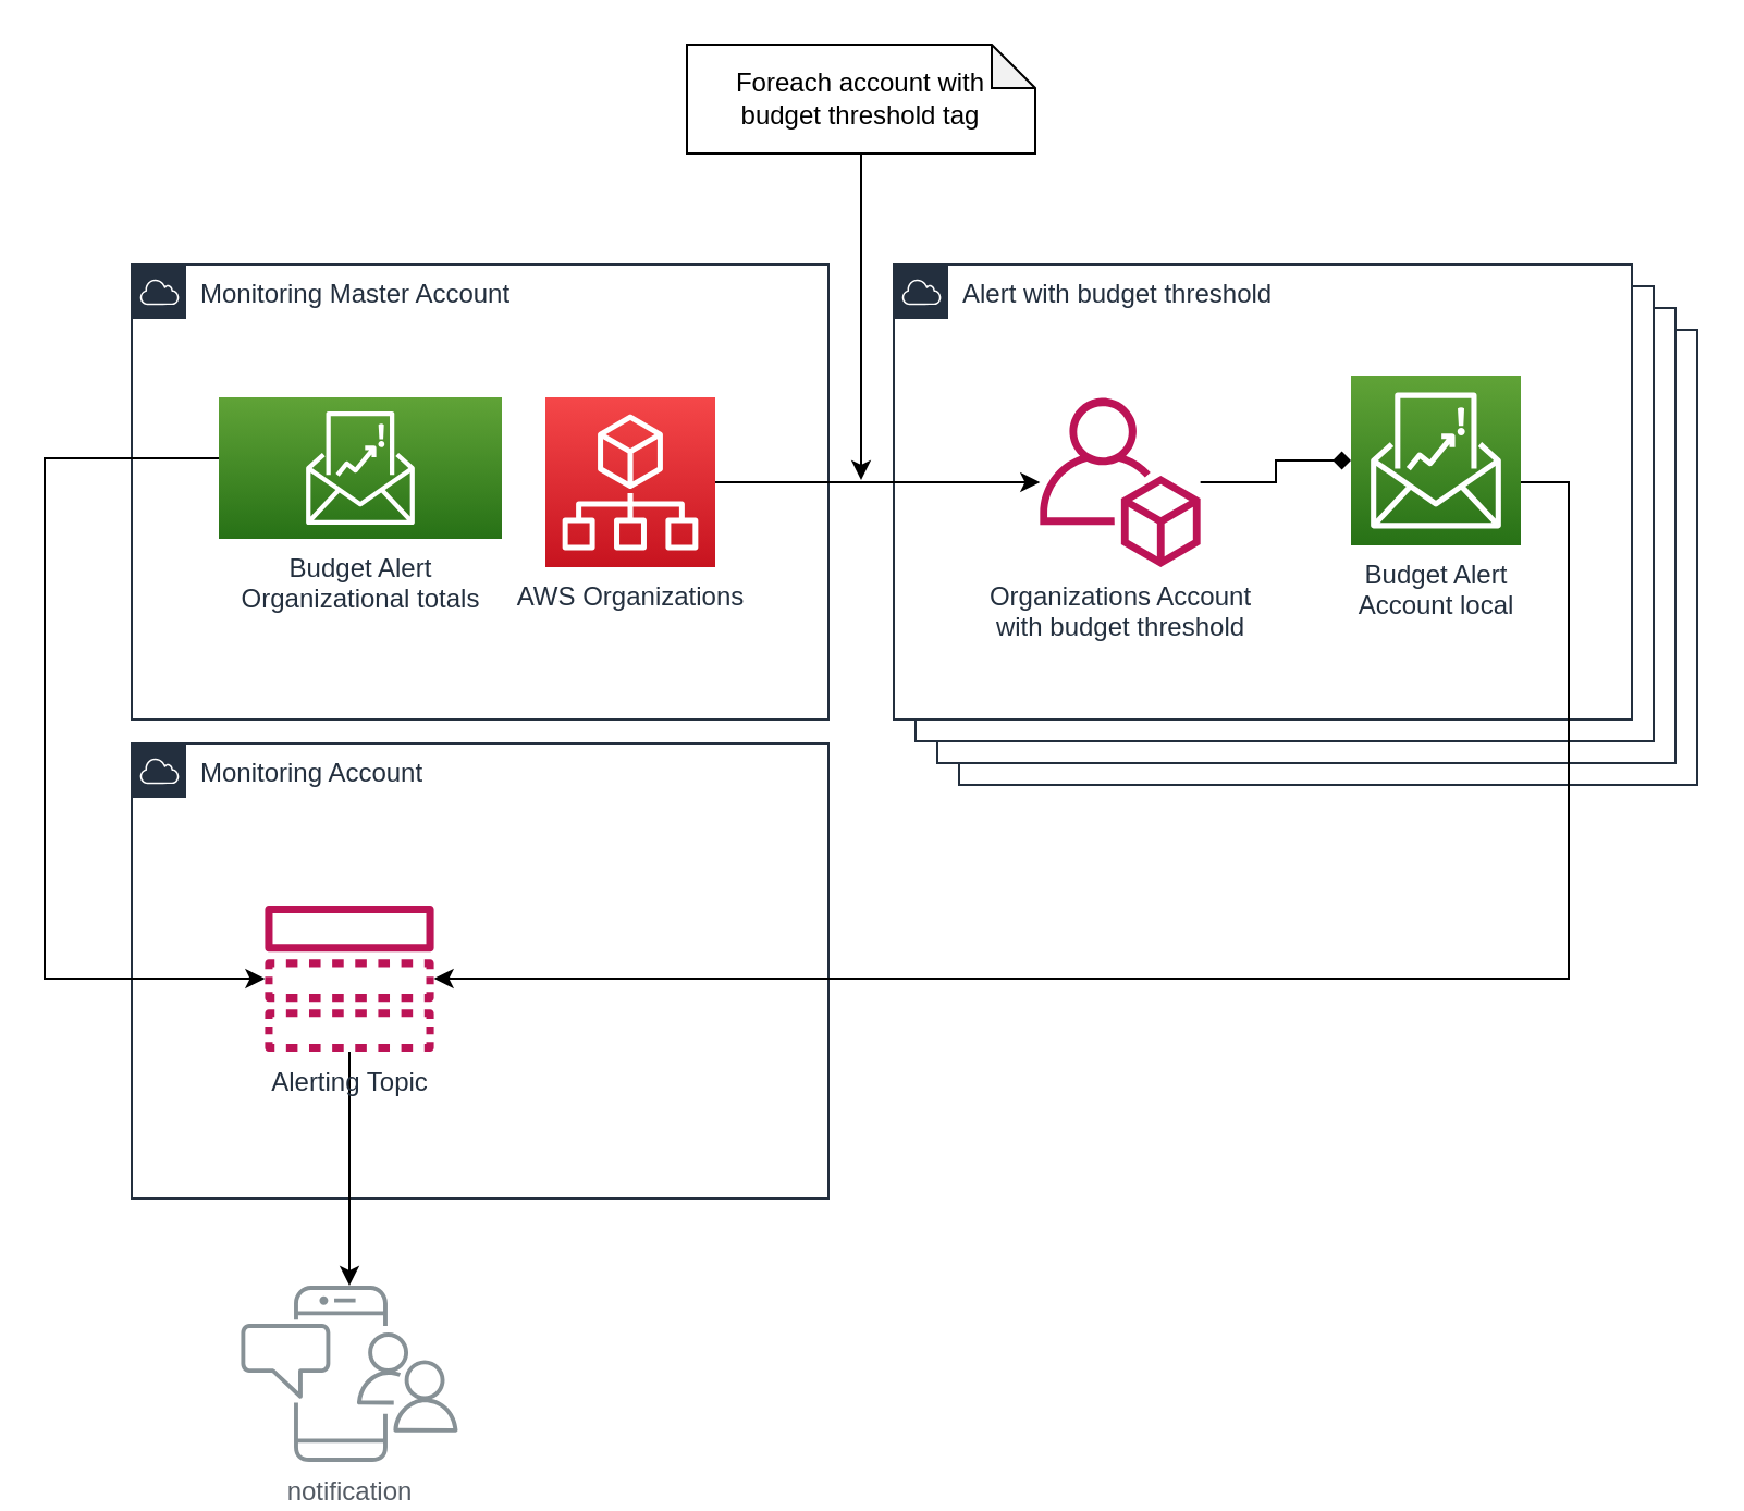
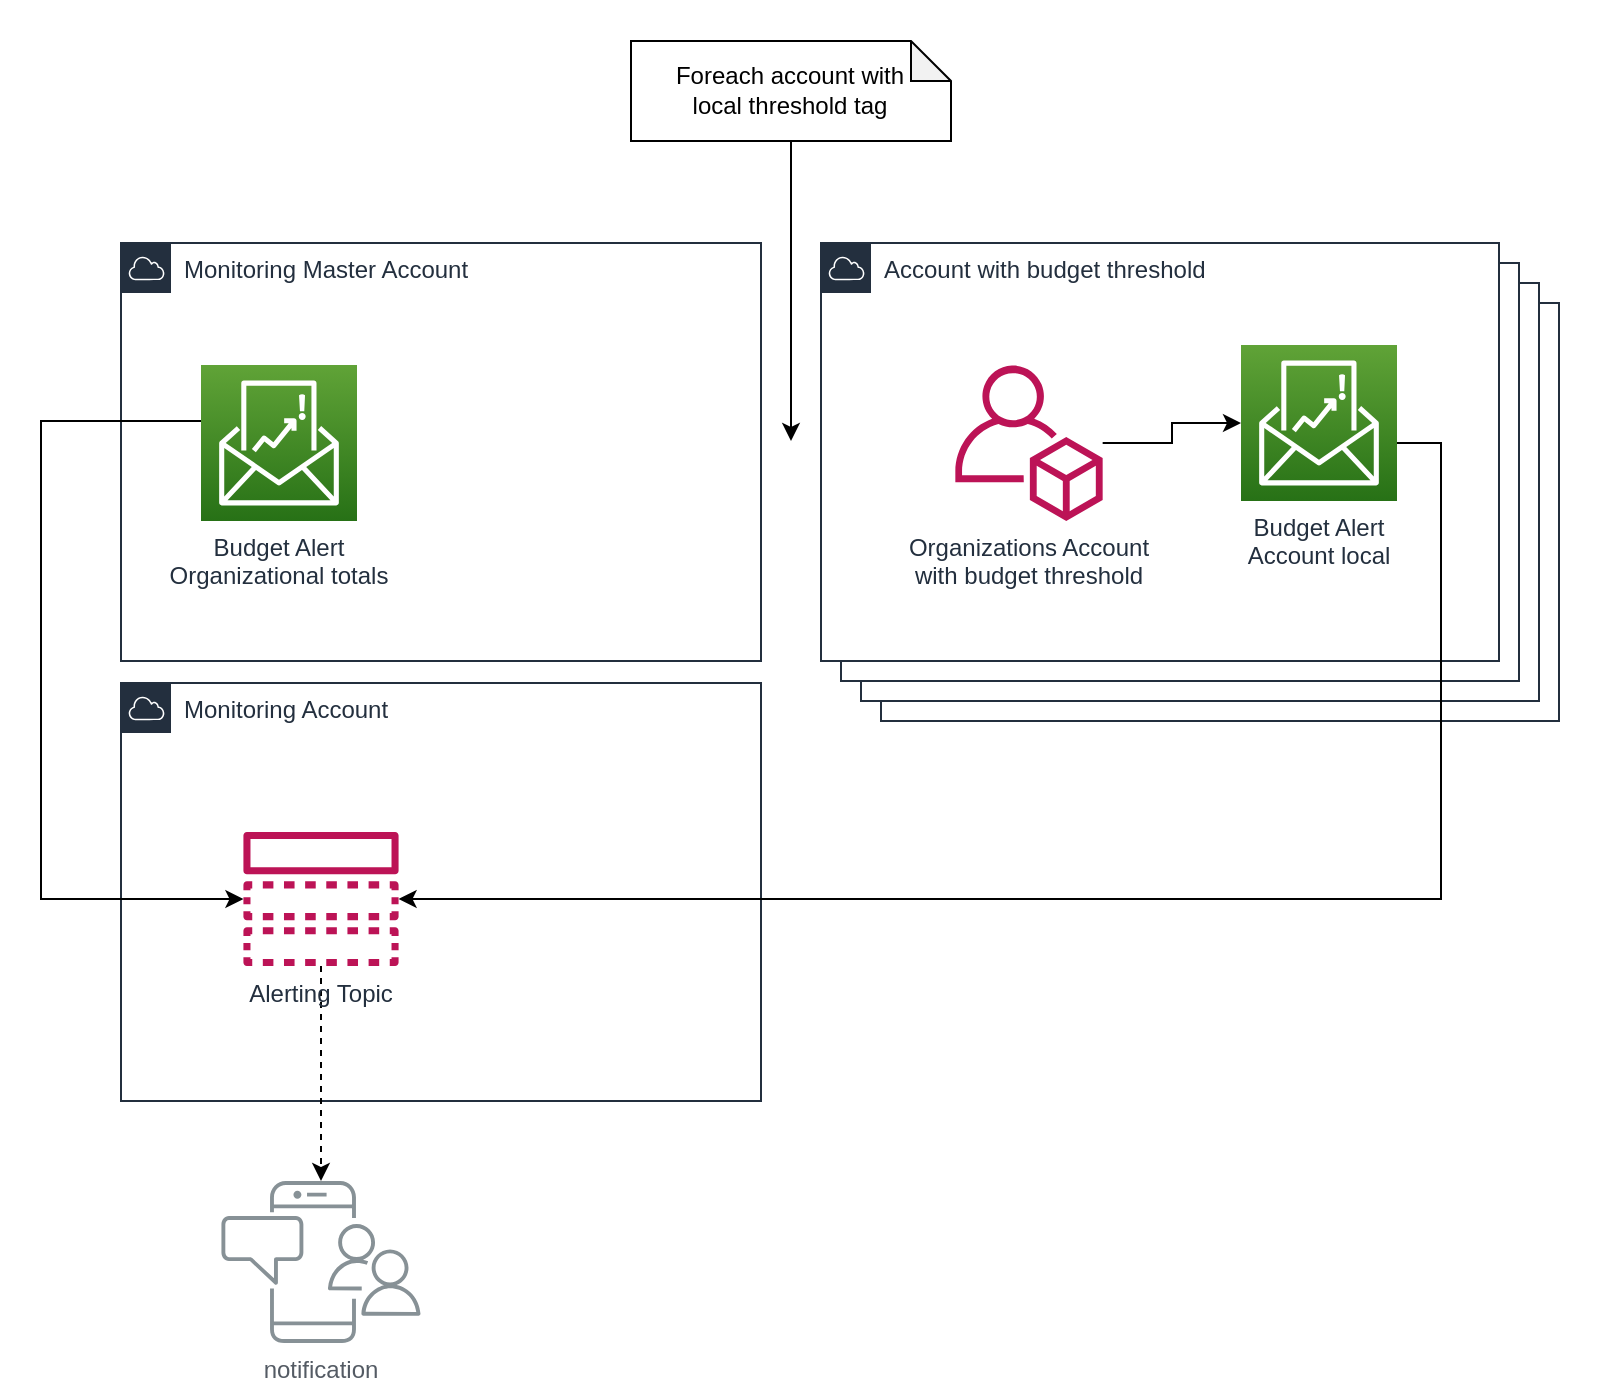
- <mxCell id="17" value="Foreach account with &lt;br&gt;budget threshold tag" style="shape=note;whiteSpace=wrap;html=1;backgroundOutline=1;darkOpacity=0.05;strokeColor=#000000;fillColor=#FFFFFF;size=20;" parent="1" vertex="1"><mxGeometry x="315" y="20" width="160" height="50" as="geometry" /></mxCell>
+ <mxCell id="17" value="Foreach account with &lt;br&gt;local threshold tag" style="shape=note;whiteSpace=wrap;html=1;backgroundOutline=1;darkOpacity=0.05;strokeColor=#000000;fillColor=#FFFFFF;size=20;" parent="1" vertex="1"><mxGeometry x="315" y="20" width="160" height="50" as="geometry" /></mxCell>
- <mxCell id="7" value="Alert&amp;nbsp;&lt;span style=&quot;text-align: center ; white-space: nowrap&quot;&gt;with budget threshold&lt;/span&gt;" style="points=[[0,0],[0.25,0],[0.5,0],[0.75,0],[1,0],[1,0.25],[1,0.5],[1,0.75],[1,1],[0.75,1],[0.5,1],[0.25,1],[0,1],[0,0.75],[0,0.5],[0,0.25]];outlineConnect=0;gradientColor=none;html=1;whiteSpace=wrap;fontSize=12;fontStyle=0;shape=mxgraph.aws4.group;grIcon=mxgraph.aws4.group_aws_cloud;strokeColor=#232F3E;fillColor=#ffffff;verticalAlign=top;align=left;spacingLeft=30;fontColor=#232F3E;dashed=0;" parent="1" vertex="1"><mxGeometry x="410" y="121" width="339" height="209" as="geometry" /></mxCell>
+ <mxCell id="7" value="Account&amp;nbsp;&lt;span style=&quot;text-align: center ; white-space: nowrap&quot;&gt;with budget threshold&lt;/span&gt;" style="points=[[0,0],[0.25,0],[0.5,0],[0.75,0],[1,0],[1,0.25],[1,0.5],[1,0.75],[1,1],[0.75,1],[0.5,1],[0.25,1],[0,1],[0,0.75],[0,0.5],[0,0.25]];outlineConnect=0;gradientColor=none;html=1;whiteSpace=wrap;fontSize=12;fontStyle=0;shape=mxgraph.aws4.group;grIcon=mxgraph.aws4.group_aws_cloud;strokeColor=#232F3E;fillColor=#ffffff;verticalAlign=top;align=left;spacingLeft=30;fontColor=#232F3E;dashed=0;" parent="1" vertex="1"><mxGeometry x="410" y="121" width="339" height="209" as="geometry" /></mxCell>
- <mxCell id="9" style="edgeStyle=orthogonalEdgeStyle;rounded=0;orthogonalLoop=1;jettySize=auto;html=1;endArrow=diamond;" parent="1" source="10" target="19" edge="1"><mxGeometry relative="1" as="geometry"><mxPoint x="617.07" y="221" as="targetPoint" /></mxGeometry></mxCell>
+ <mxCell id="9" style="edgeStyle=orthogonalEdgeStyle;rounded=0;orthogonalLoop=1;jettySize=auto;html=1;" parent="1" source="10" target="19" edge="1"><mxGeometry relative="1" as="geometry"><mxPoint x="617.07" y="221" as="targetPoint" /></mxGeometry></mxCell>
- <mxCell id="18" value="Budget Alert&lt;br&gt;Organizational totals" style="outlineConnect=0;fontColor=#232F3E;gradientColor=#60A337;gradientDirection=north;fillColor=#277116;strokeColor=#ffffff;dashed=0;verticalLabelPosition=bottom;verticalAlign=top;align=center;html=1;fontSize=12;fontStyle=0;aspect=fixed;shape=mxgraph.aws4.resourceIcon;resIcon=mxgraph.aws4.budgets;" parent="1" vertex="1"><mxGeometry x="100" y="182" width="130" height="65" as="geometry" /></mxCell>
+ <mxCell id="18" value="Budget Alert&lt;br&gt;Organizational totals" style="outlineConnect=0;fontColor=#232F3E;gradientColor=#60A337;gradientDirection=north;fillColor=#277116;strokeColor=#ffffff;dashed=0;verticalLabelPosition=bottom;verticalAlign=top;align=center;html=1;fontSize=12;fontStyle=0;aspect=fixed;shape=mxgraph.aws4.resourceIcon;resIcon=mxgraph.aws4.budgets;" parent="1" vertex="1"><mxGeometry x="100" y="182" width="78" height="78" as="geometry" /></mxCell>
- <mxCell id="15" value="AWS Organizations&lt;br&gt;" style="outlineConnect=0;fontColor=#232F3E;gradientColor=#F54749;gradientDirection=north;fillColor=#C7131F;strokeColor=#ffffff;dashed=0;verticalLabelPosition=bottom;verticalAlign=top;align=center;html=1;fontSize=12;fontStyle=0;aspect=fixed;shape=mxgraph.aws4.resourceIcon;resIcon=mxgraph.aws4.organizations;" parent="1" vertex="1"><mxGeometry x="250" y="182" width="78" height="78" as="geometry" /></mxCell>
- <mxCell id="8" style="edgeStyle=orthogonalEdgeStyle;rounded=0;orthogonalLoop=1;jettySize=auto;html=1;" parent="1" source="15" target="10" edge="1"><mxGeometry relative="1" as="geometry"><mxPoint x="328" y="216" as="sourcePoint" /></mxGeometry></mxCell>
- <mxCell id="11" style="edgeStyle=orthogonalEdgeStyle;rounded=0;orthogonalLoop=1;jettySize=auto;html=1;" parent="1" source="12" target="20" edge="1"><mxGeometry relative="1" as="geometry" /></mxCell>
+ <mxCell id="11" style="edgeStyle=orthogonalEdgeStyle;rounded=0;orthogonalLoop=1;jettySize=auto;html=1;dashed=1;" parent="1" source="12" target="20" edge="1"><mxGeometry relative="1" as="geometry" /></mxCell>
